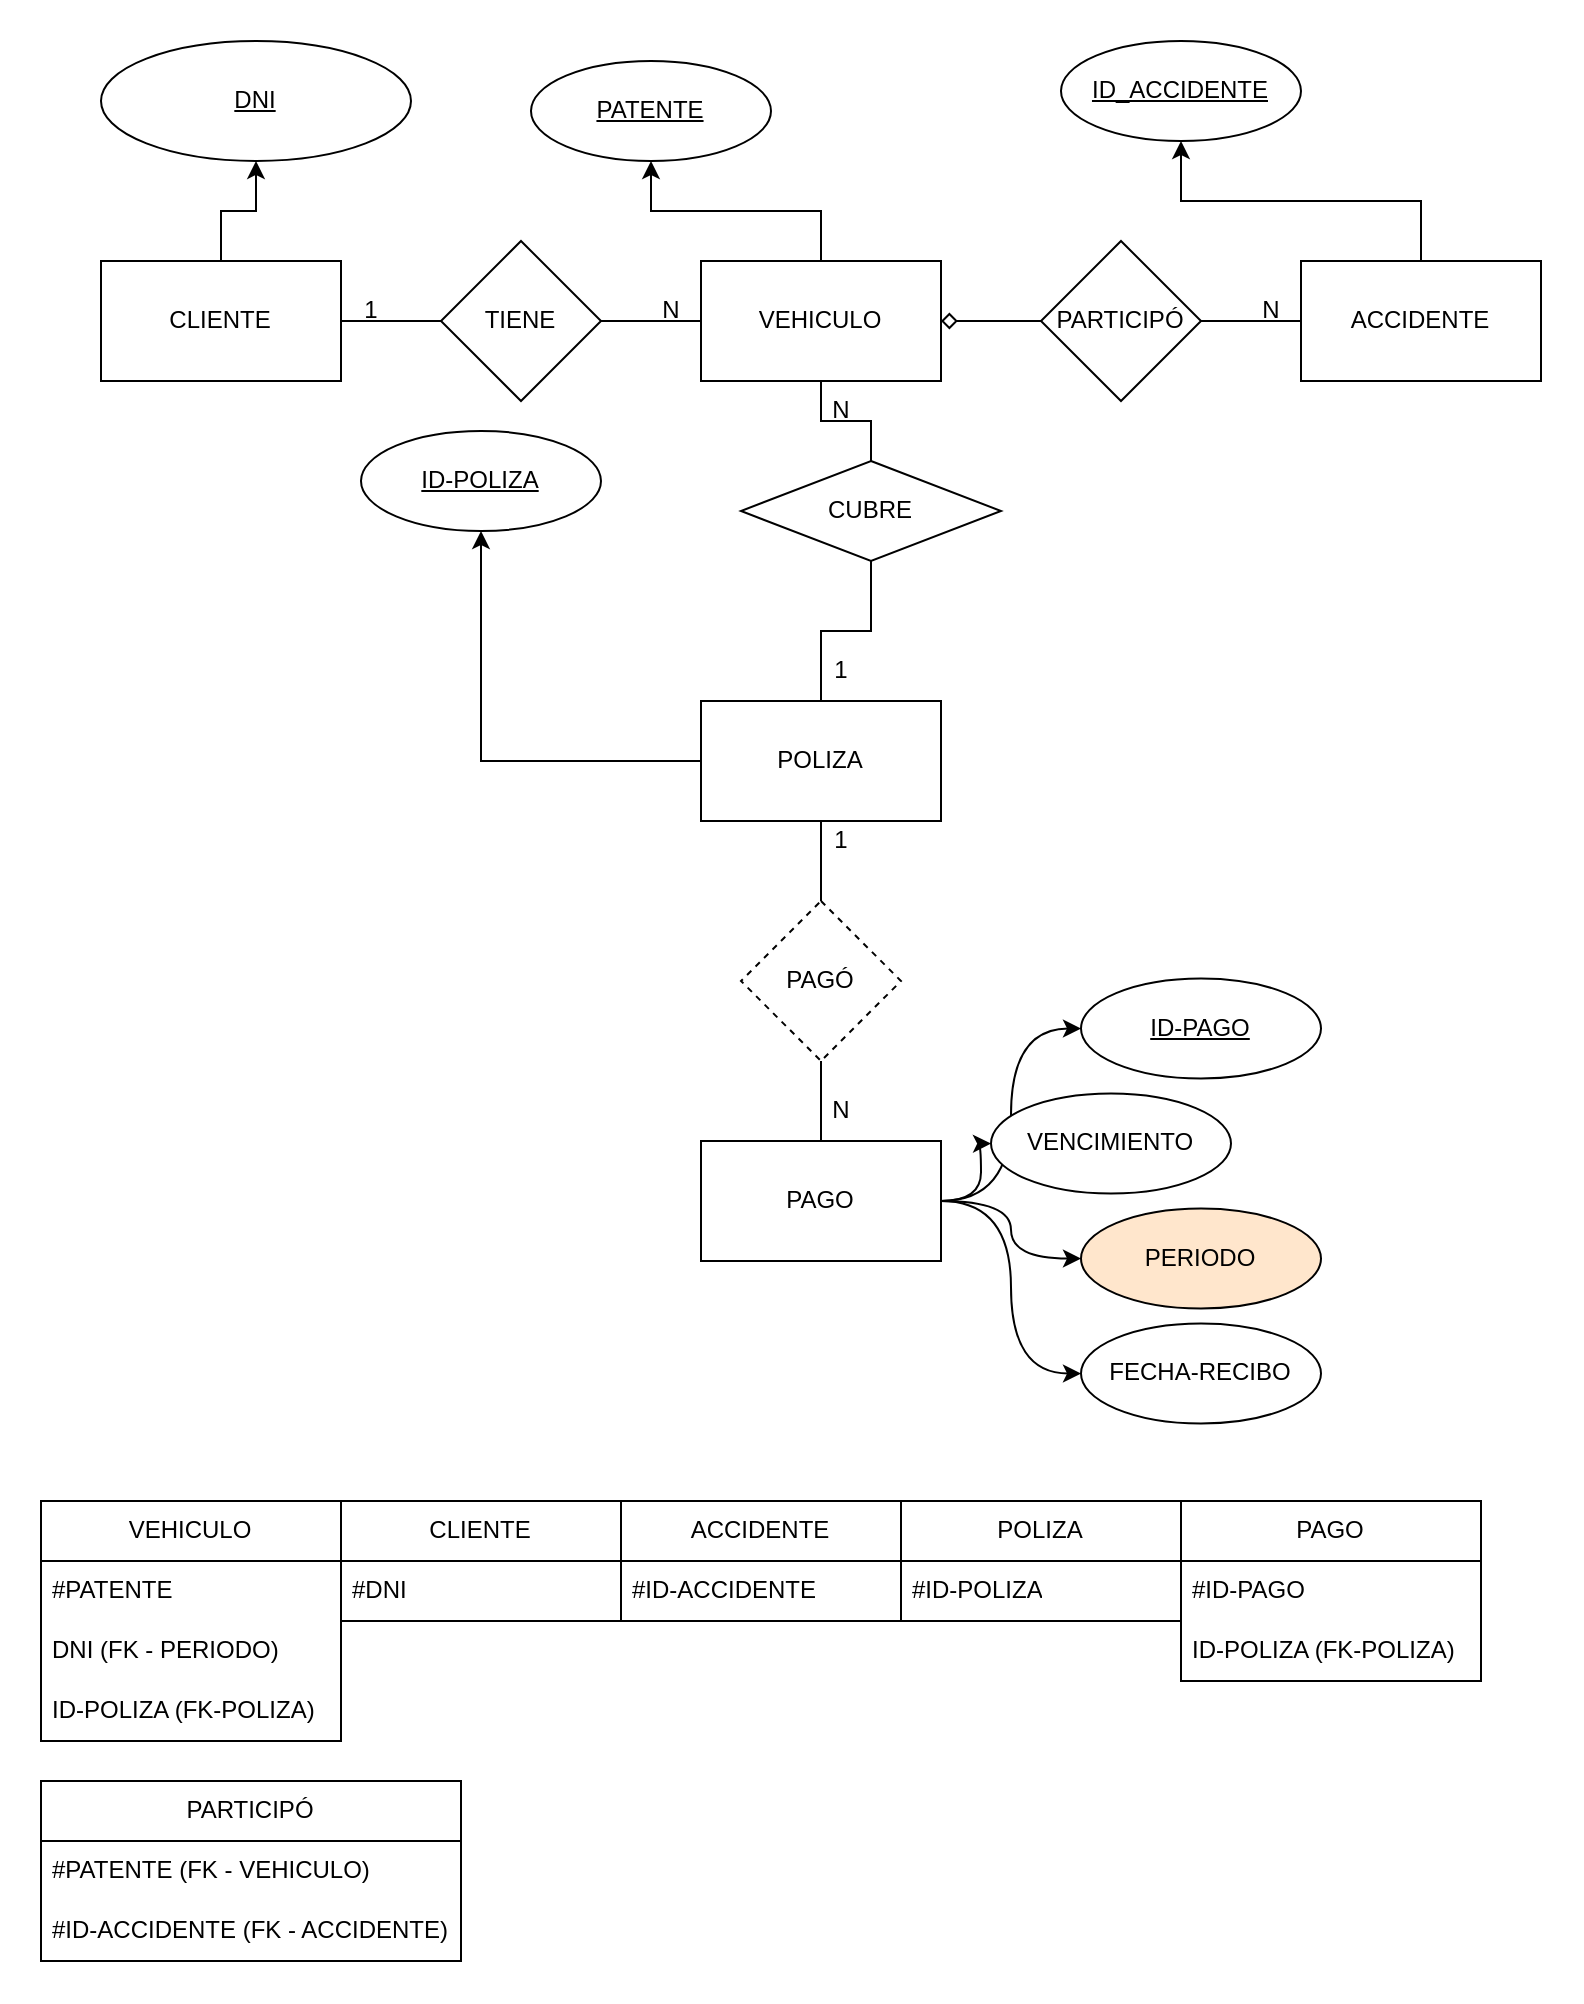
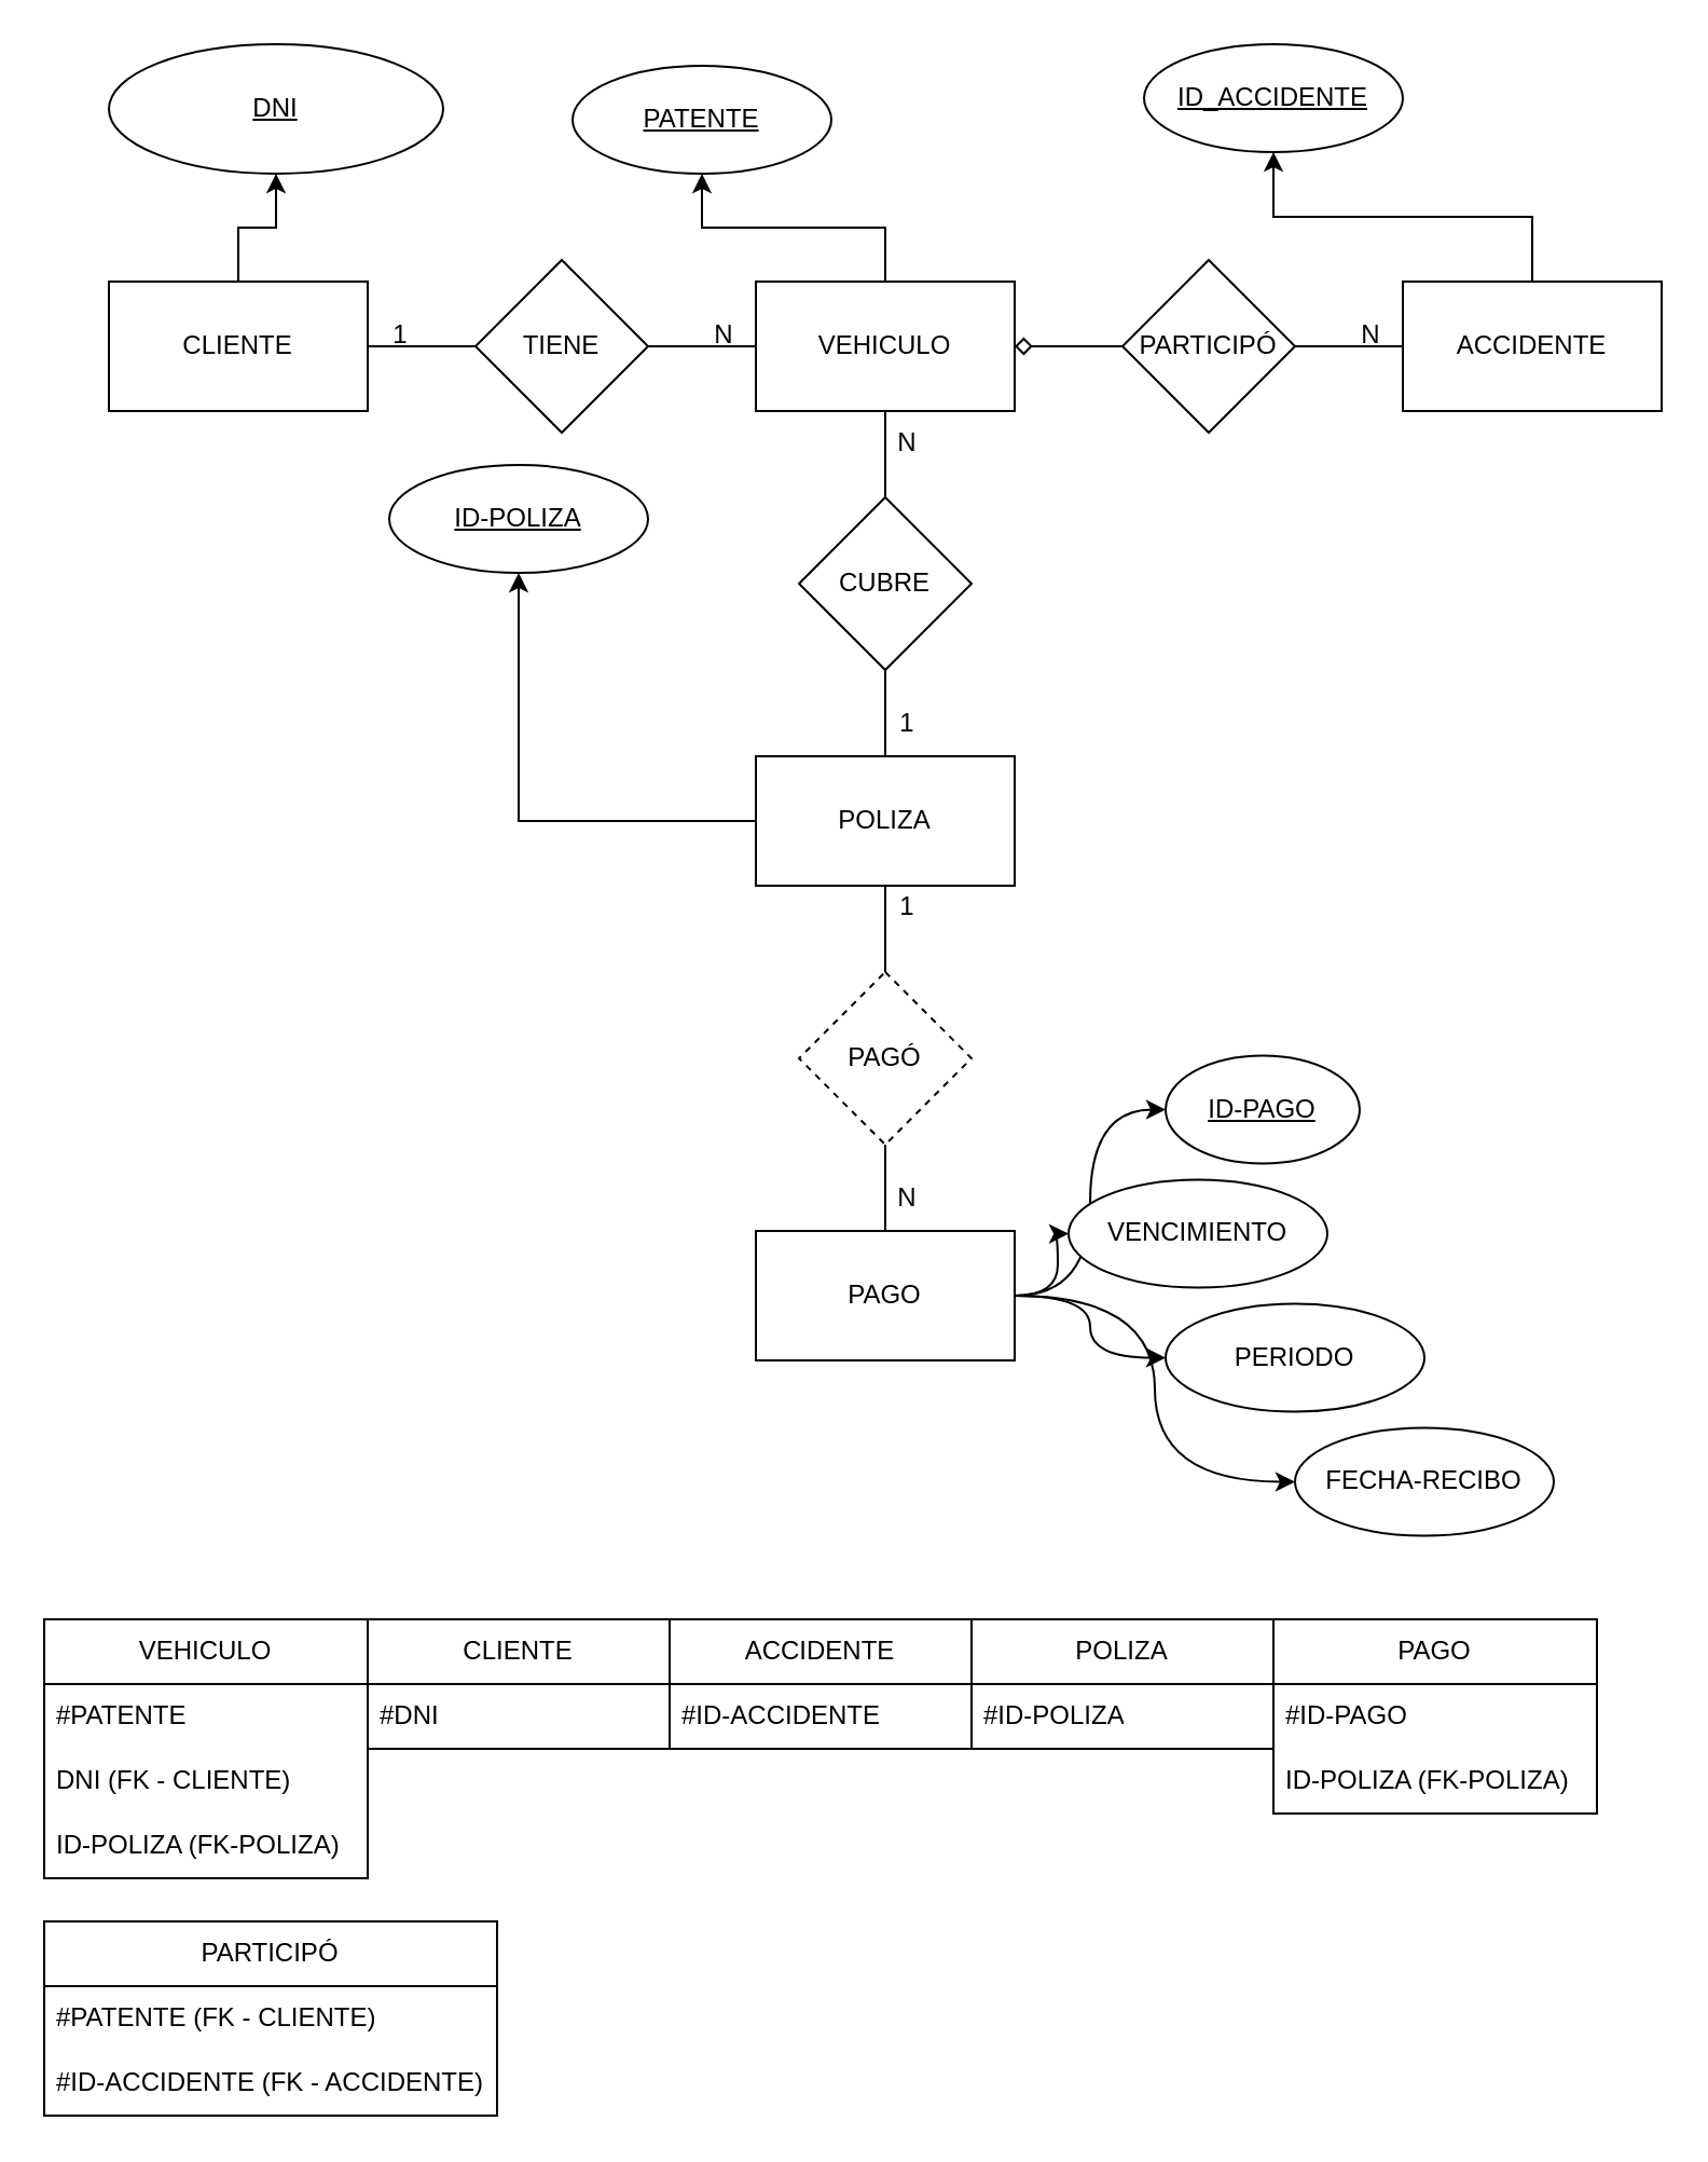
- <mxCell id="7" value="CUBRE" style="rhombus;whiteSpace=wrap;html=1;" parent="1" vertex="1"><mxGeometry x="370" y="230" width="130" height="50" as="geometry" /></mxCell>
+ <mxCell id="7" value="CUBRE" style="rhombus;whiteSpace=wrap;html=1;" parent="1" vertex="1"><mxGeometry x="370" y="230" width="80" height="80" as="geometry" /></mxCell>
- <mxCell id="39" value="&lt;u&gt;ID-PAGO&lt;/u&gt;" style="ellipse;whiteSpace=wrap;html=1;" parent="1" vertex="1"><mxGeometry x="540" y="488.75" width="120" height="50" as="geometry" /></mxCell>
+ <mxCell id="39" value="&lt;u&gt;ID-PAGO&lt;/u&gt;" style="ellipse;whiteSpace=wrap;html=1;" parent="1" vertex="1"><mxGeometry x="540" y="488.75" width="90" height="50" as="geometry" /></mxCell>
- <mxCell id="40" value="PERIODO" style="ellipse;whiteSpace=wrap;html=1;fillColor=#ffe6cc;" parent="1" vertex="1"><mxGeometry x="540" y="603.75" width="120" height="50" as="geometry" /></mxCell>
+ <mxCell id="40" value="PERIODO" style="ellipse;whiteSpace=wrap;html=1;" parent="1" vertex="1"><mxGeometry x="540" y="603.75" width="120" height="50" as="geometry" /></mxCell>
- <mxCell id="41" value="FECHA-RECIBO" style="ellipse;whiteSpace=wrap;html=1;" parent="1" vertex="1"><mxGeometry x="540" y="661.25" width="120" height="50" as="geometry" /></mxCell>
+ <mxCell id="41" value="FECHA-RECIBO" style="ellipse;whiteSpace=wrap;html=1;" parent="1" vertex="1"><mxGeometry x="600" y="661.25" width="120" height="50" as="geometry" /></mxCell>
- <mxCell id="44" value="DNI (FK - PERIODO)" style="text;strokeColor=none;fillColor=none;align=left;verticalAlign=middle;spacingLeft=4;spacingRight=4;overflow=hidden;points=[[0,0.5],[1,0.5]];portConstraint=eastwest;rotatable=0;whiteSpace=wrap;html=1;" parent="42" vertex="1"><mxGeometry y="60" width="150" height="30" as="geometry" /></mxCell>
+ <mxCell id="44" value="DNI (FK - CLIENTE)" style="text;strokeColor=none;fillColor=none;align=left;verticalAlign=middle;spacingLeft=4;spacingRight=4;overflow=hidden;points=[[0,0.5],[1,0.5]];portConstraint=eastwest;rotatable=0;whiteSpace=wrap;html=1;" parent="42" vertex="1"><mxGeometry y="60" width="150" height="30" as="geometry" /></mxCell>
- <mxCell id="56" value="#PATENTE (FK - VEHICULO)" style="text;strokeColor=none;fillColor=none;align=left;verticalAlign=middle;spacingLeft=4;spacingRight=4;overflow=hidden;points=[[0,0.5],[1,0.5]];portConstraint=eastwest;rotatable=0;whiteSpace=wrap;html=1;" parent="55" vertex="1"><mxGeometry y="30" width="210" height="30" as="geometry" /></mxCell>
+ <mxCell id="56" value="#PATENTE (FK - CLIENTE)" style="text;strokeColor=none;fillColor=none;align=left;verticalAlign=middle;spacingLeft=4;spacingRight=4;overflow=hidden;points=[[0,0.5],[1,0.5]];portConstraint=eastwest;rotatable=0;whiteSpace=wrap;html=1;" parent="55" vertex="1"><mxGeometry y="30" width="210" height="30" as="geometry" /></mxCell>
